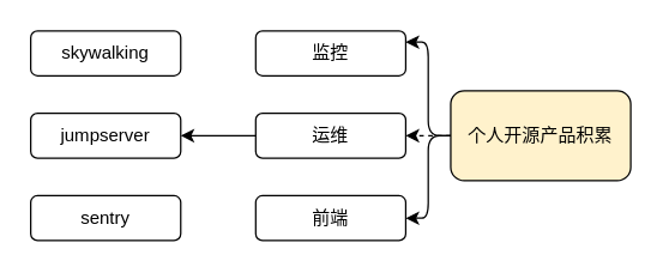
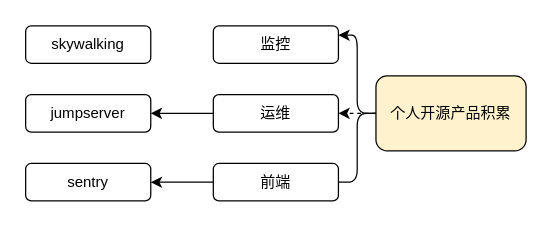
+ <mxCell id="7" value="" style="edgeStyle=orthogonalEdgeStyle;rounded=0;orthogonalLoop=1;jettySize=auto;html=1;" edge="1" parent="1" source="8" target="9"><mxGeometry relative="1" as="geometry" /></mxCell>
- <mxCell id="10" value="" style="endArrow=classic;html=1;exitX=0;exitY=0.5;exitDx=0;exitDy=0;entryX=1;entryY=0.5;entryDx=0;entryDy=0;edgeStyle=orthogonalEdgeStyle;" edge="1" parent="1" source="2" target="8"><mxGeometry width="50" height="50" relative="1" as="geometry"><mxPoint x="320" y="270" as="sourcePoint" /><mxPoint x="370" y="220" as="targetPoint" /></mxGeometry></mxCell>
+ <mxCell id="10" value="" style="endArrow=none;html=1;exitX=0;exitY=0.5;exitDx=0;exitDy=0;entryX=1;entryY=0.5;entryDx=0;entryDy=0;edgeStyle=orthogonalEdgeStyle;" edge="1" parent="1" source="2" target="8"><mxGeometry width="50" height="50" relative="1" as="geometry"><mxPoint x="320" y="270" as="sourcePoint" /><mxPoint x="370" y="220" as="targetPoint" /></mxGeometry></mxCell>
